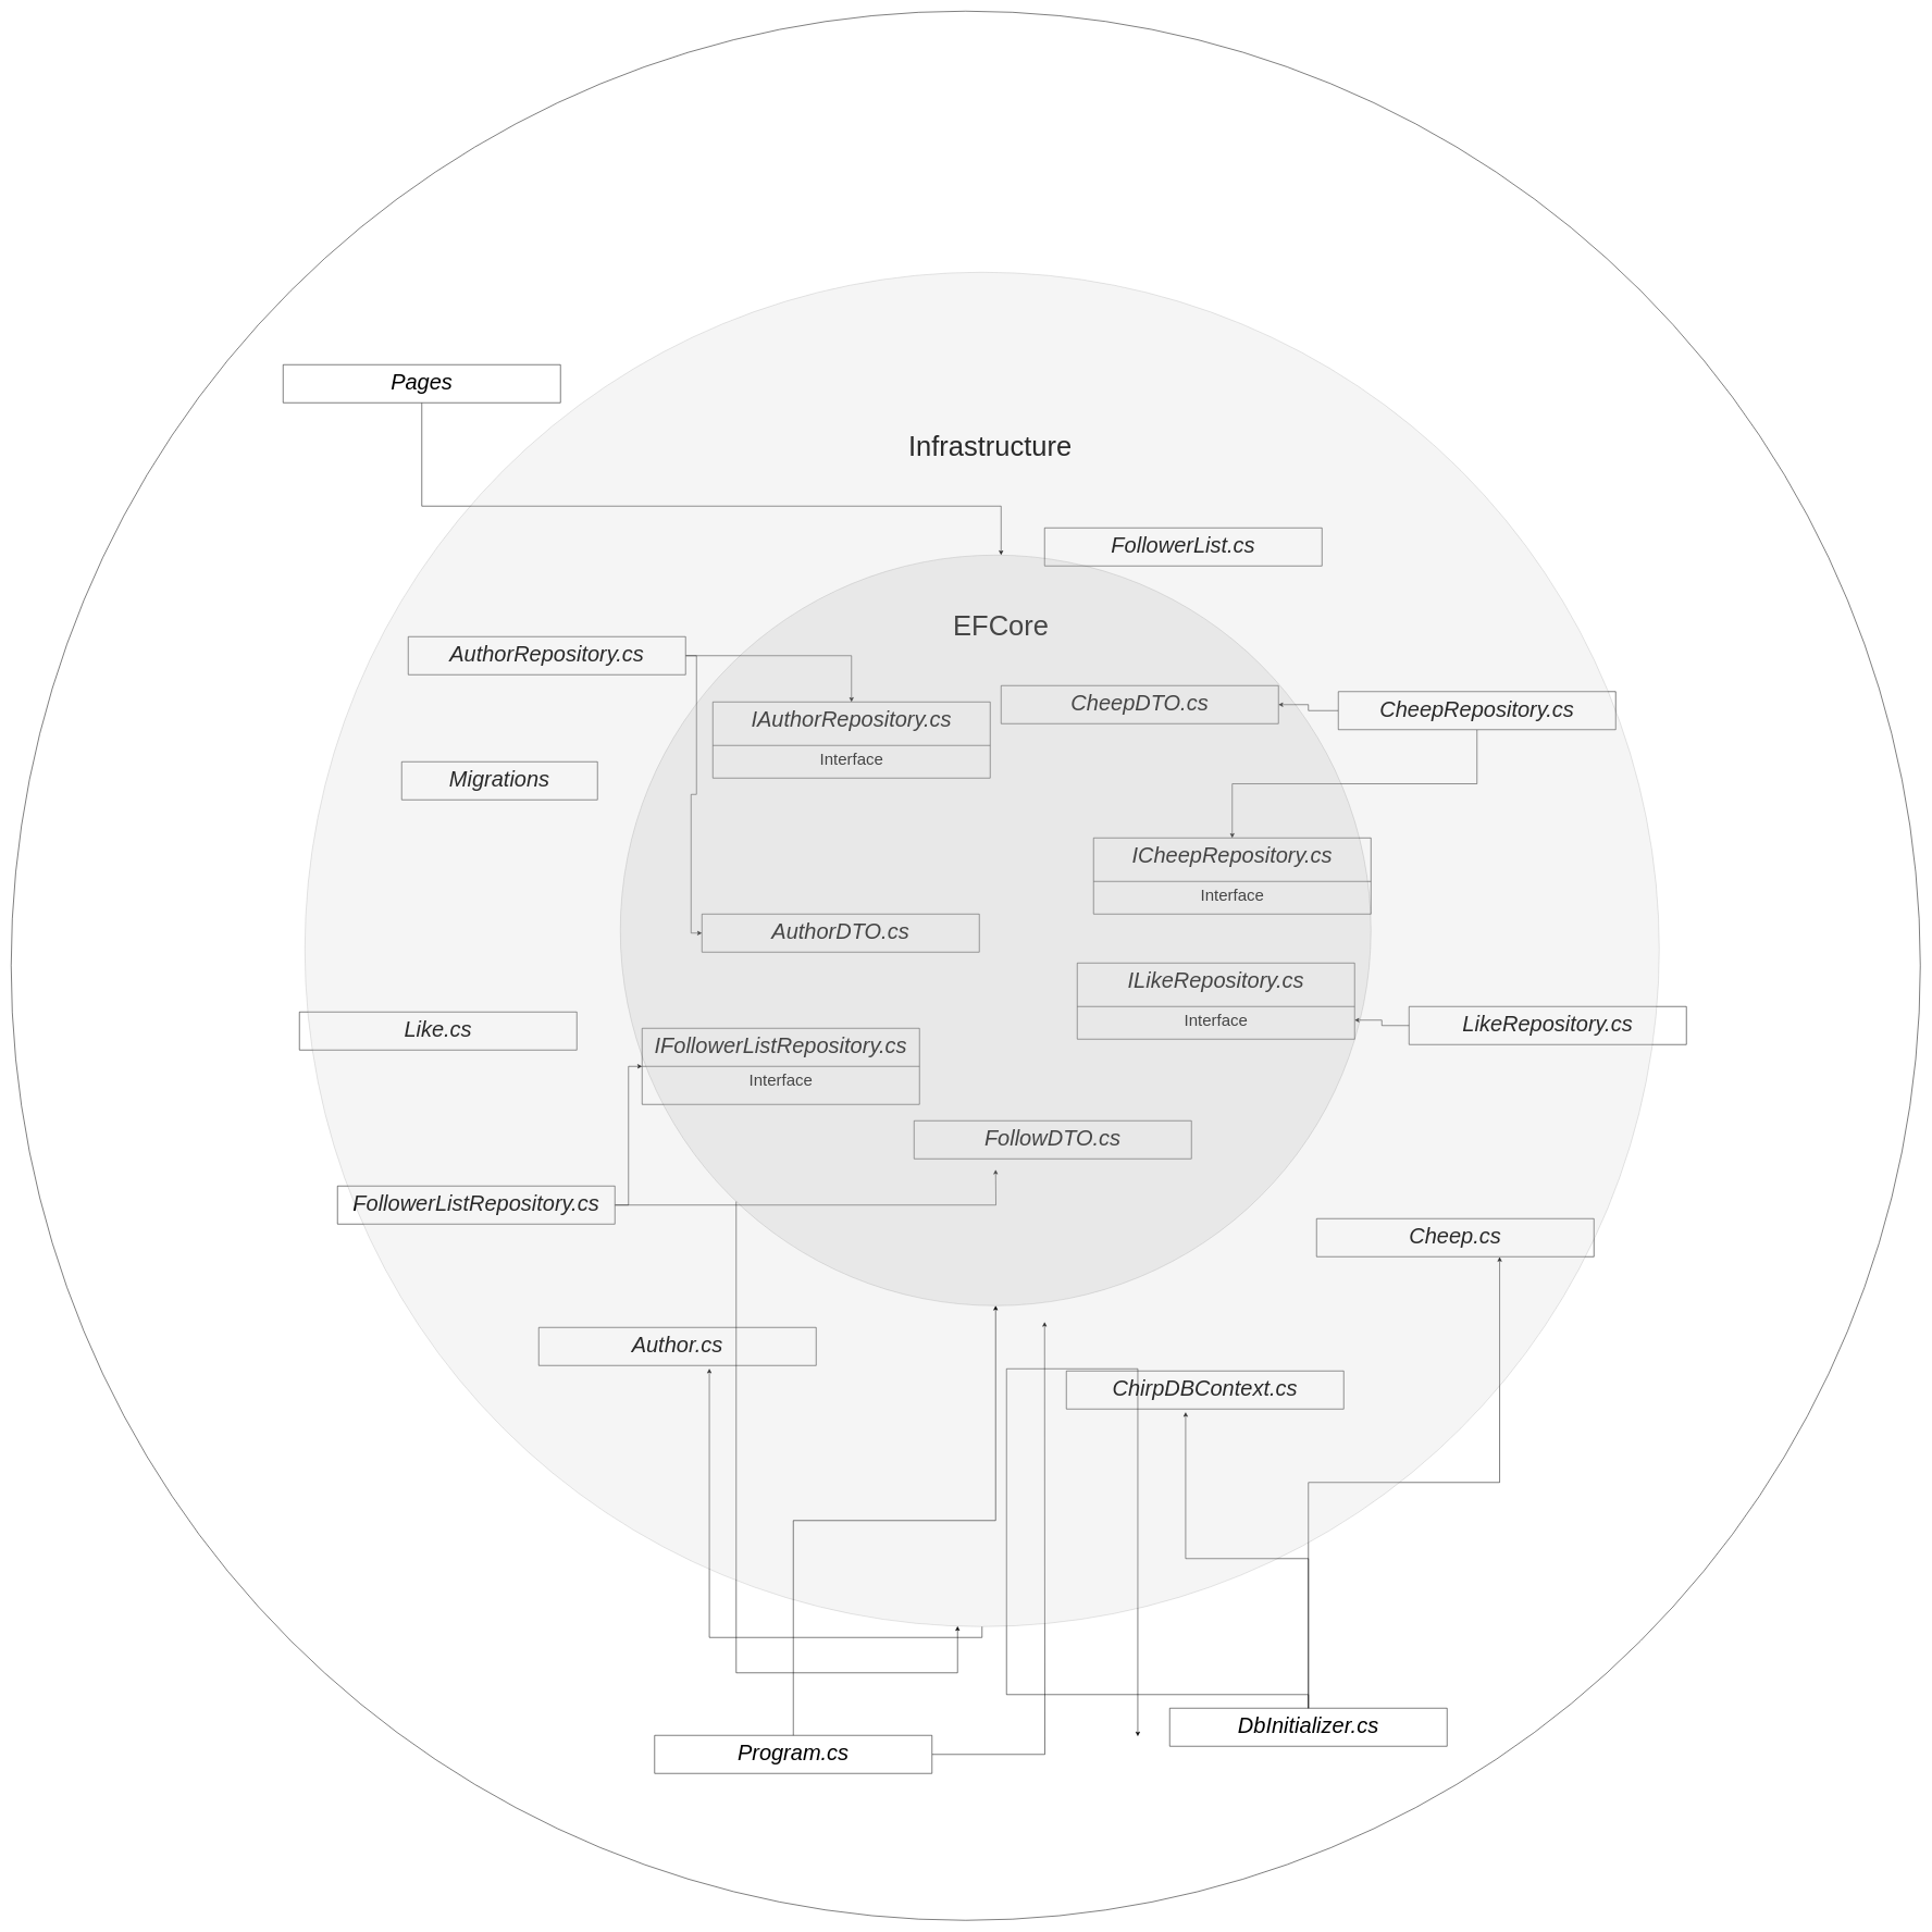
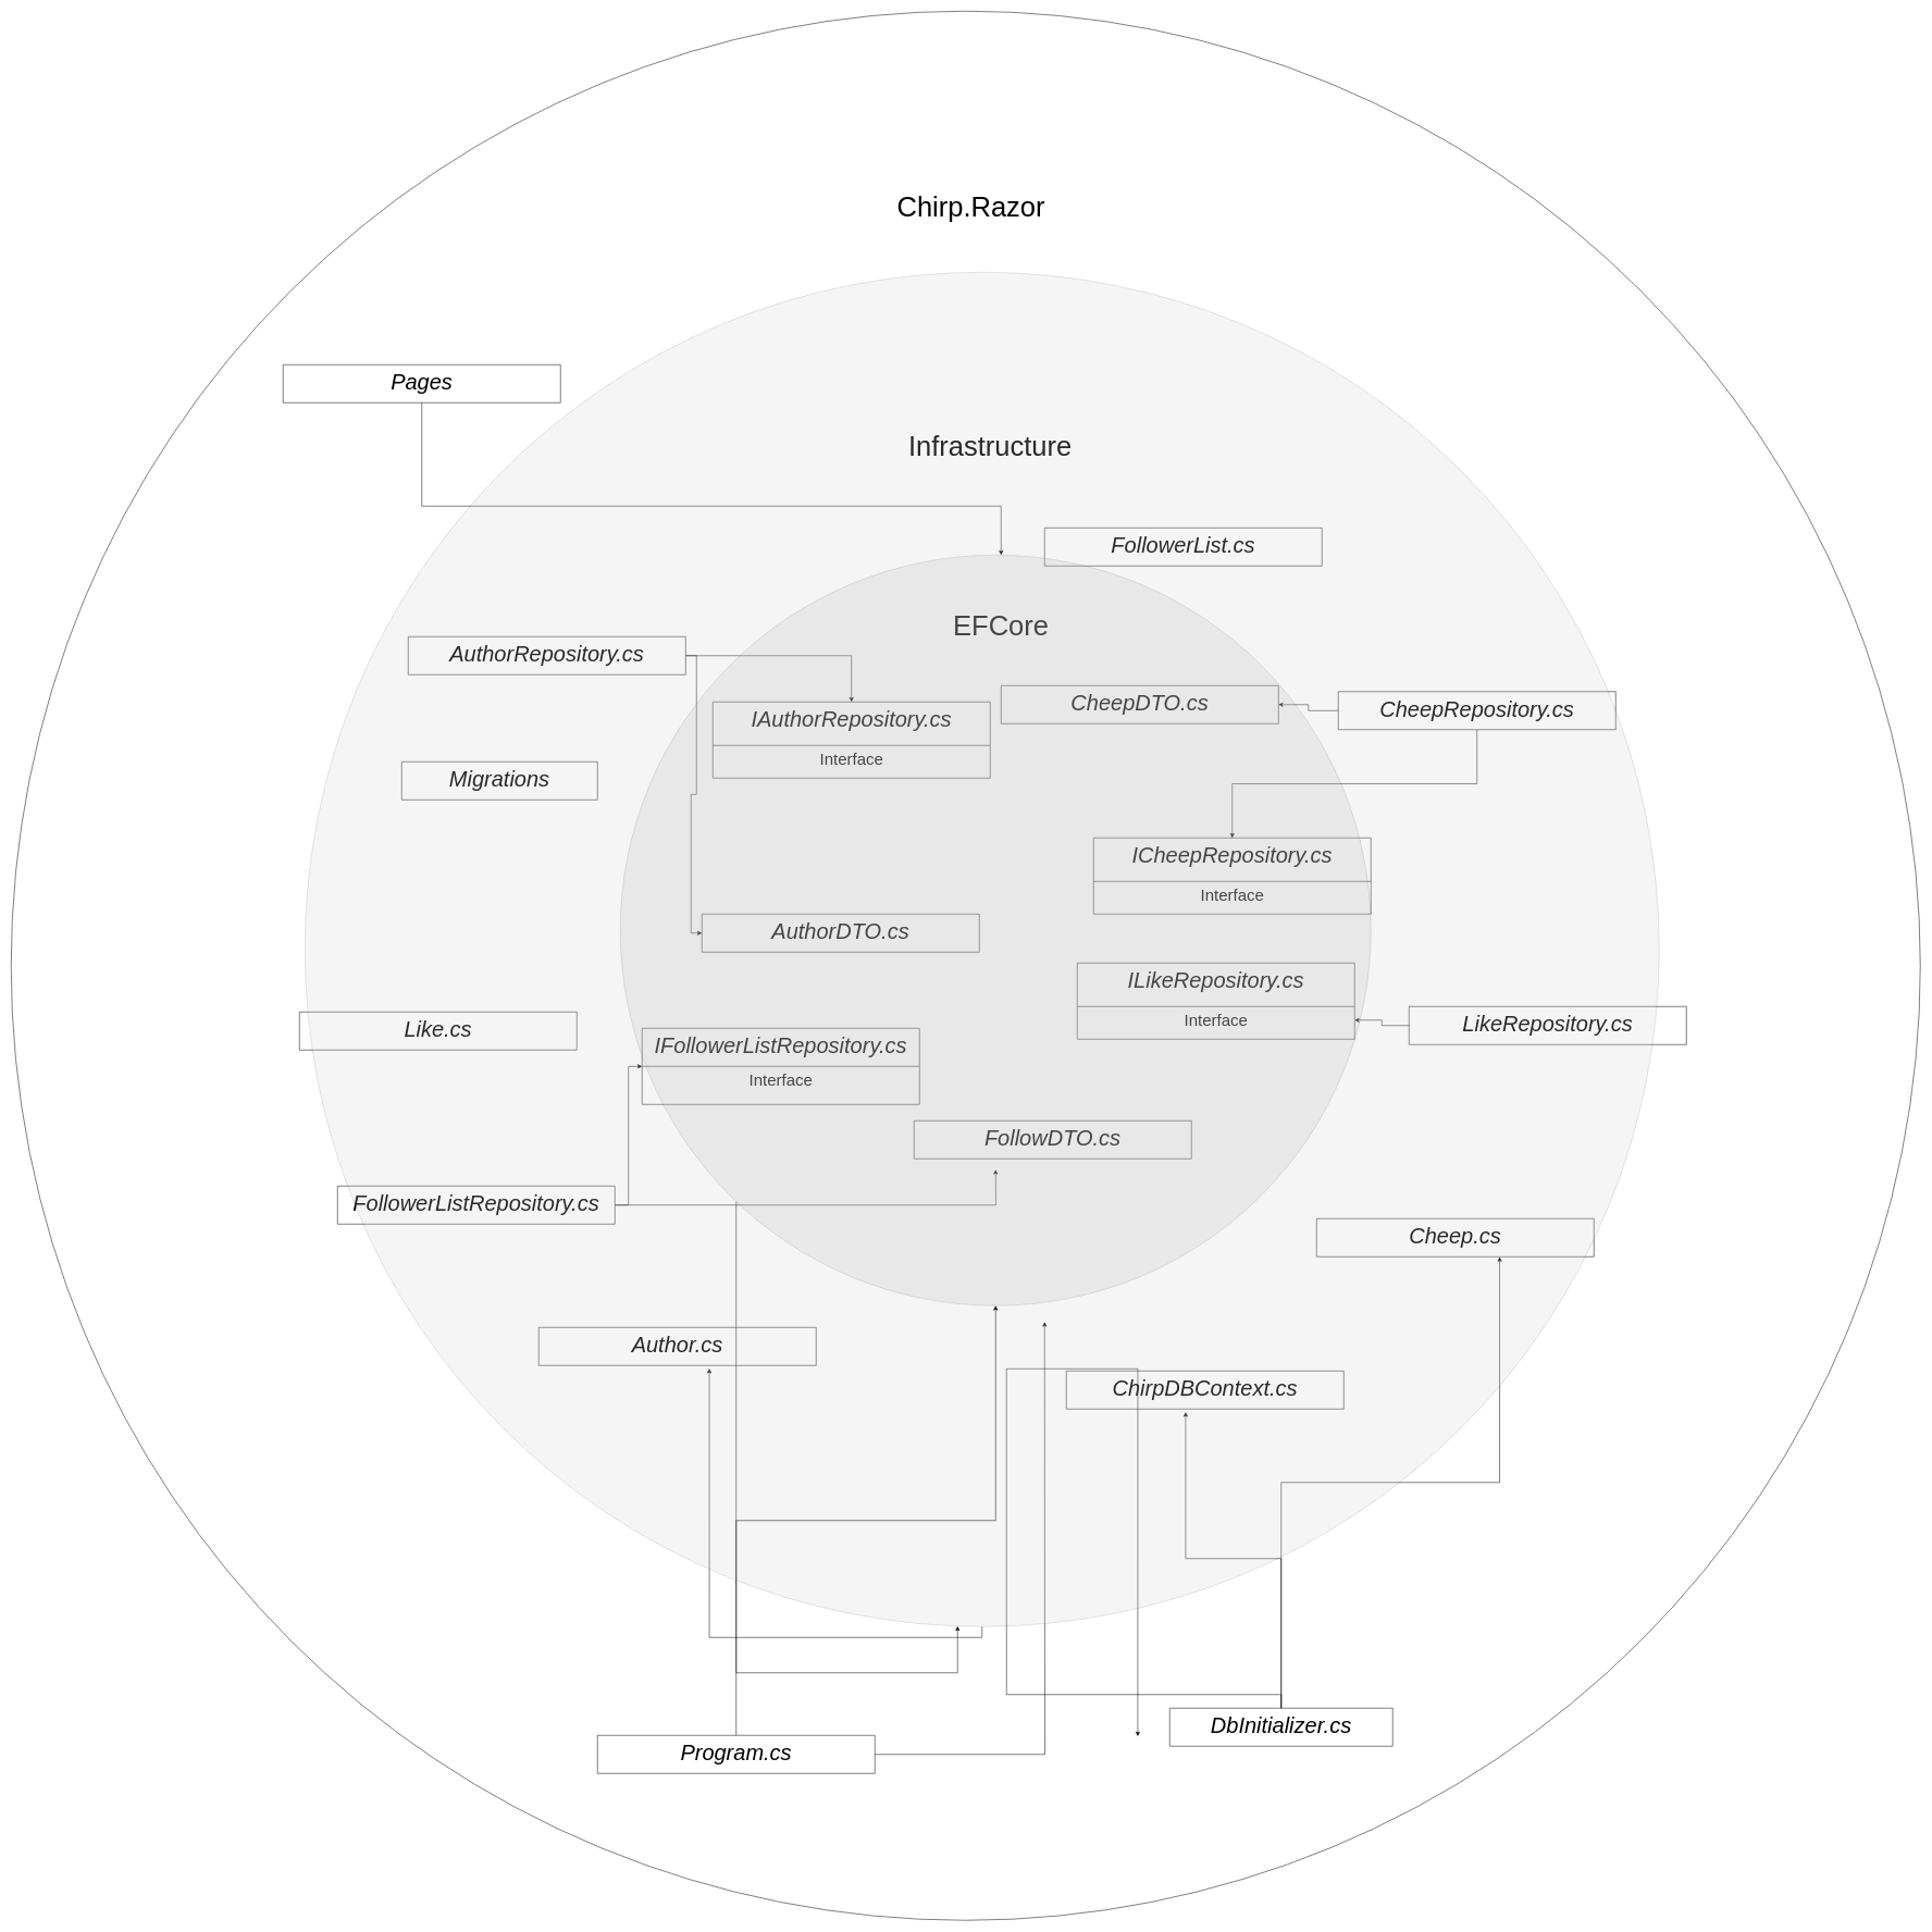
+ <mxCell id="28" value="&lt;font style=&quot;font-size: 51px;&quot;&gt;Chirp.Razor&lt;/font&gt;" style="text;html=1;strokeColor=none;fillColor=none;align=center;verticalAlign=middle;whiteSpace=wrap;rounded=0;fontSize=50;" vertex="1" parent="1"><mxGeometry x="1485" y="290" width="600" height="180" as="geometry" /></mxCell>
- <mxCell id="32" value="DbInitializer.cs" style="swimlane;fontStyle=2;align=center;verticalAlign=top;childLayout=stackLayout;horizontal=1;startSize=80;horizontalStack=0;resizeParent=1;resizeLast=0;collapsible=1;marginBottom=0;rounded=0;shadow=0;strokeWidth=1;fontSize=40;" vertex="1" parent="1"><mxGeometry x="2150" y="3140" width="510" height="70" as="geometry"><mxRectangle x="230" y="140" width="160" height="26" as="alternateBounds" /></mxGeometry></mxCell>
+ <mxCell id="32" value="DbInitializer.cs" style="swimlane;fontStyle=2;align=center;verticalAlign=top;childLayout=stackLayout;horizontal=1;startSize=80;horizontalStack=0;resizeParent=1;resizeLast=0;collapsible=1;marginBottom=0;rounded=0;shadow=0;strokeWidth=1;fontSize=40;" vertex="1" parent="1"><mxGeometry x="2150" y="3140" width="410" height="70" as="geometry"><mxRectangle x="230" y="140" width="160" height="26" as="alternateBounds" /></mxGeometry></mxCell>
- <mxCell id="31" value="Program.cs" style="swimlane;fontStyle=2;align=center;verticalAlign=top;childLayout=stackLayout;horizontal=1;startSize=80;horizontalStack=0;resizeParent=1;resizeLast=0;collapsible=1;marginBottom=0;rounded=0;shadow=0;strokeWidth=1;fontSize=40;" vertex="1" parent="1"><mxGeometry x="1203" y="3190" width="510" height="70" as="geometry"><mxRectangle x="230" y="140" width="160" height="26" as="alternateBounds" /></mxGeometry></mxCell>
+ <mxCell id="31" value="Program.cs" style="swimlane;fontStyle=2;align=center;verticalAlign=top;childLayout=stackLayout;horizontal=1;startSize=80;horizontalStack=0;resizeParent=1;resizeLast=0;collapsible=1;marginBottom=0;rounded=0;shadow=0;strokeWidth=1;fontSize=40;" vertex="1" parent="1"><mxGeometry x="1098" y="3190" width="510" height="70" as="geometry"><mxRectangle x="230" y="140" width="160" height="26" as="alternateBounds" /></mxGeometry></mxCell>
